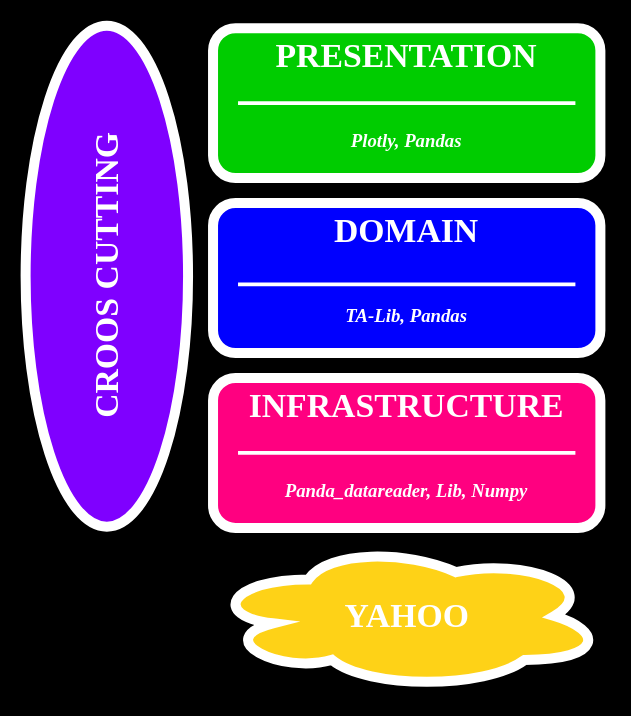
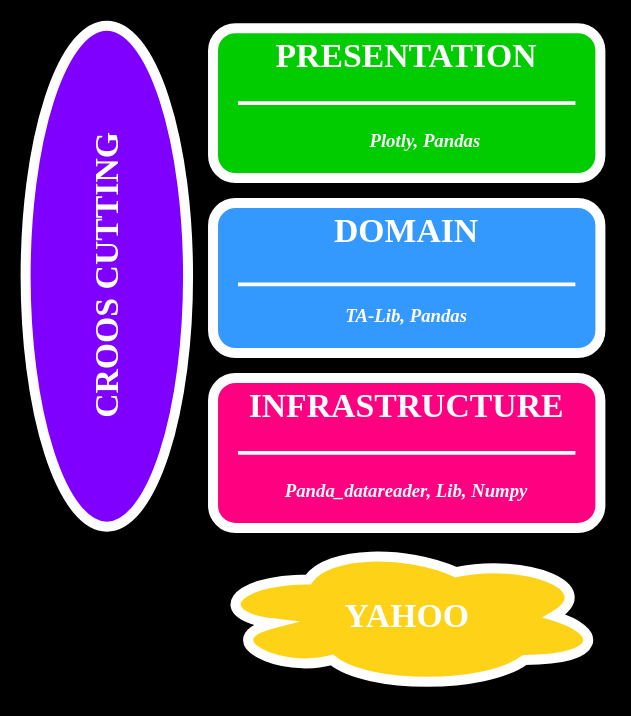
- <mxCell id="9" value="Plotly, Pandas" style="text;html=1;strokeColor=none;fillColor=none;align=center;verticalAlign=middle;whiteSpace=wrap;rounded=0;fontFamily=Verdana;fontSize=15;fontColor=#FFFFFF;fontStyle=3" parent="1" vertex="1"><mxGeometry x="190" y="102" width="270" height="20" as="geometry" /></mxCell>
+ <mxCell id="9" value="Plotly, Pandas" style="text;html=1;strokeColor=none;fillColor=none;align=center;verticalAlign=middle;whiteSpace=wrap;rounded=0;fontFamily=Verdana;fontSize=15;fontColor=#FFFFFF;fontStyle=3" parent="1" vertex="1"><mxGeometry x="205" y="102" width="270" height="20" as="geometry" /></mxCell>
- <mxCell id="3" value="DOMAIN" style="whiteSpace=wrap;html=1;rounded=1;shadow=0;strokeWidth=8;fontSize=27;align=center;fillColor=#0000ff;strokeColor=#FFFFFF;fontFamily=Verdana;fontColor=#FFFFFF;verticalAlign=top;fontStyle=1;" parent="1" vertex="1"><mxGeometry x="170" y="162" width="310" height="120" as="geometry" /></mxCell>
+ <mxCell id="3" value="DOMAIN" style="whiteSpace=wrap;html=1;rounded=1;shadow=0;strokeWidth=8;fontSize=27;align=center;fillColor=#3399ff;strokeColor=#FFFFFF;fontFamily=Verdana;fontColor=#FFFFFF;verticalAlign=top;fontStyle=1" parent="1" vertex="1"><mxGeometry x="170" y="162" width="310" height="120" as="geometry" /></mxCell>
